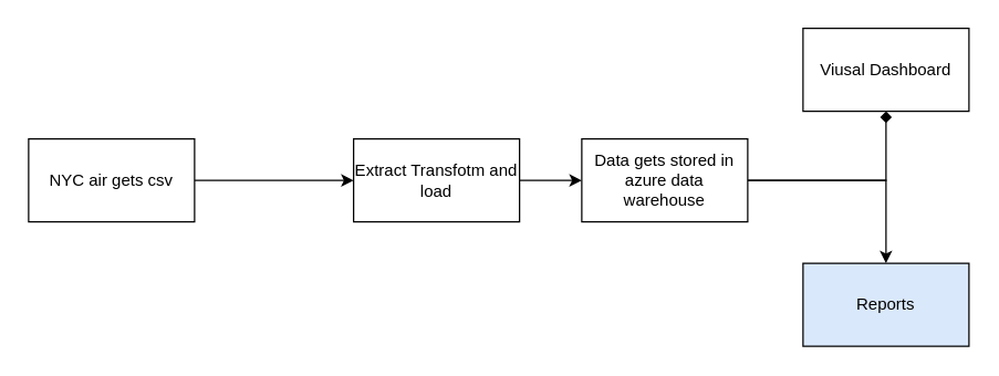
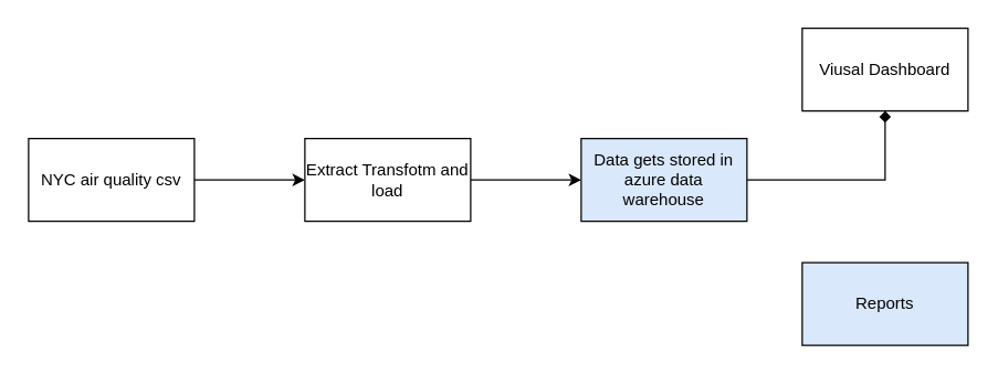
- <mxCell id="3" value="NYC air gets csv" style="rounded=0;whiteSpace=wrap;html=1;" vertex="1" parent="1"><mxGeometry x="20" y="100" width="120" height="60" as="geometry" /></mxCell>
+ <mxCell id="3" value="NYC air quality csv" style="rounded=0;whiteSpace=wrap;html=1;" vertex="1" parent="1"><mxGeometry x="20" y="100" width="120" height="60" as="geometry" /></mxCell>
- <mxCell id="5" value="Extract Transfotm and load" style="rounded=0;whiteSpace=wrap;html=1;" vertex="1" parent="1"><mxGeometry x="255" y="100" width="120" height="60" as="geometry" /></mxCell>
+ <mxCell id="5" value="Extract Transfotm and load" style="rounded=0;whiteSpace=wrap;html=1;" vertex="1" parent="1"><mxGeometry x="220" y="100" width="120" height="60" as="geometry" /></mxCell>
- <mxCell id="8" value="Data gets stored in azure data warehouse" style="rounded=0;whiteSpace=wrap;html=1;" vertex="1" parent="1"><mxGeometry x="420" y="100" width="120" height="60" as="geometry" /></mxCell>
+ <mxCell id="8" value="Data gets stored in azure data warehouse" style="rounded=0;whiteSpace=wrap;html=1;fillColor=#dae8fc;" vertex="1" parent="1"><mxGeometry x="420" y="100" width="120" height="60" as="geometry" /></mxCell>
- <mxCell id="7" value="" style="edgeStyle=orthogonalEdgeStyle;rounded=0;orthogonalLoop=1;jettySize=auto;html=1;" edge="1" parent="1" source="8" target="10"><mxGeometry relative="1" as="geometry" /></mxCell>
